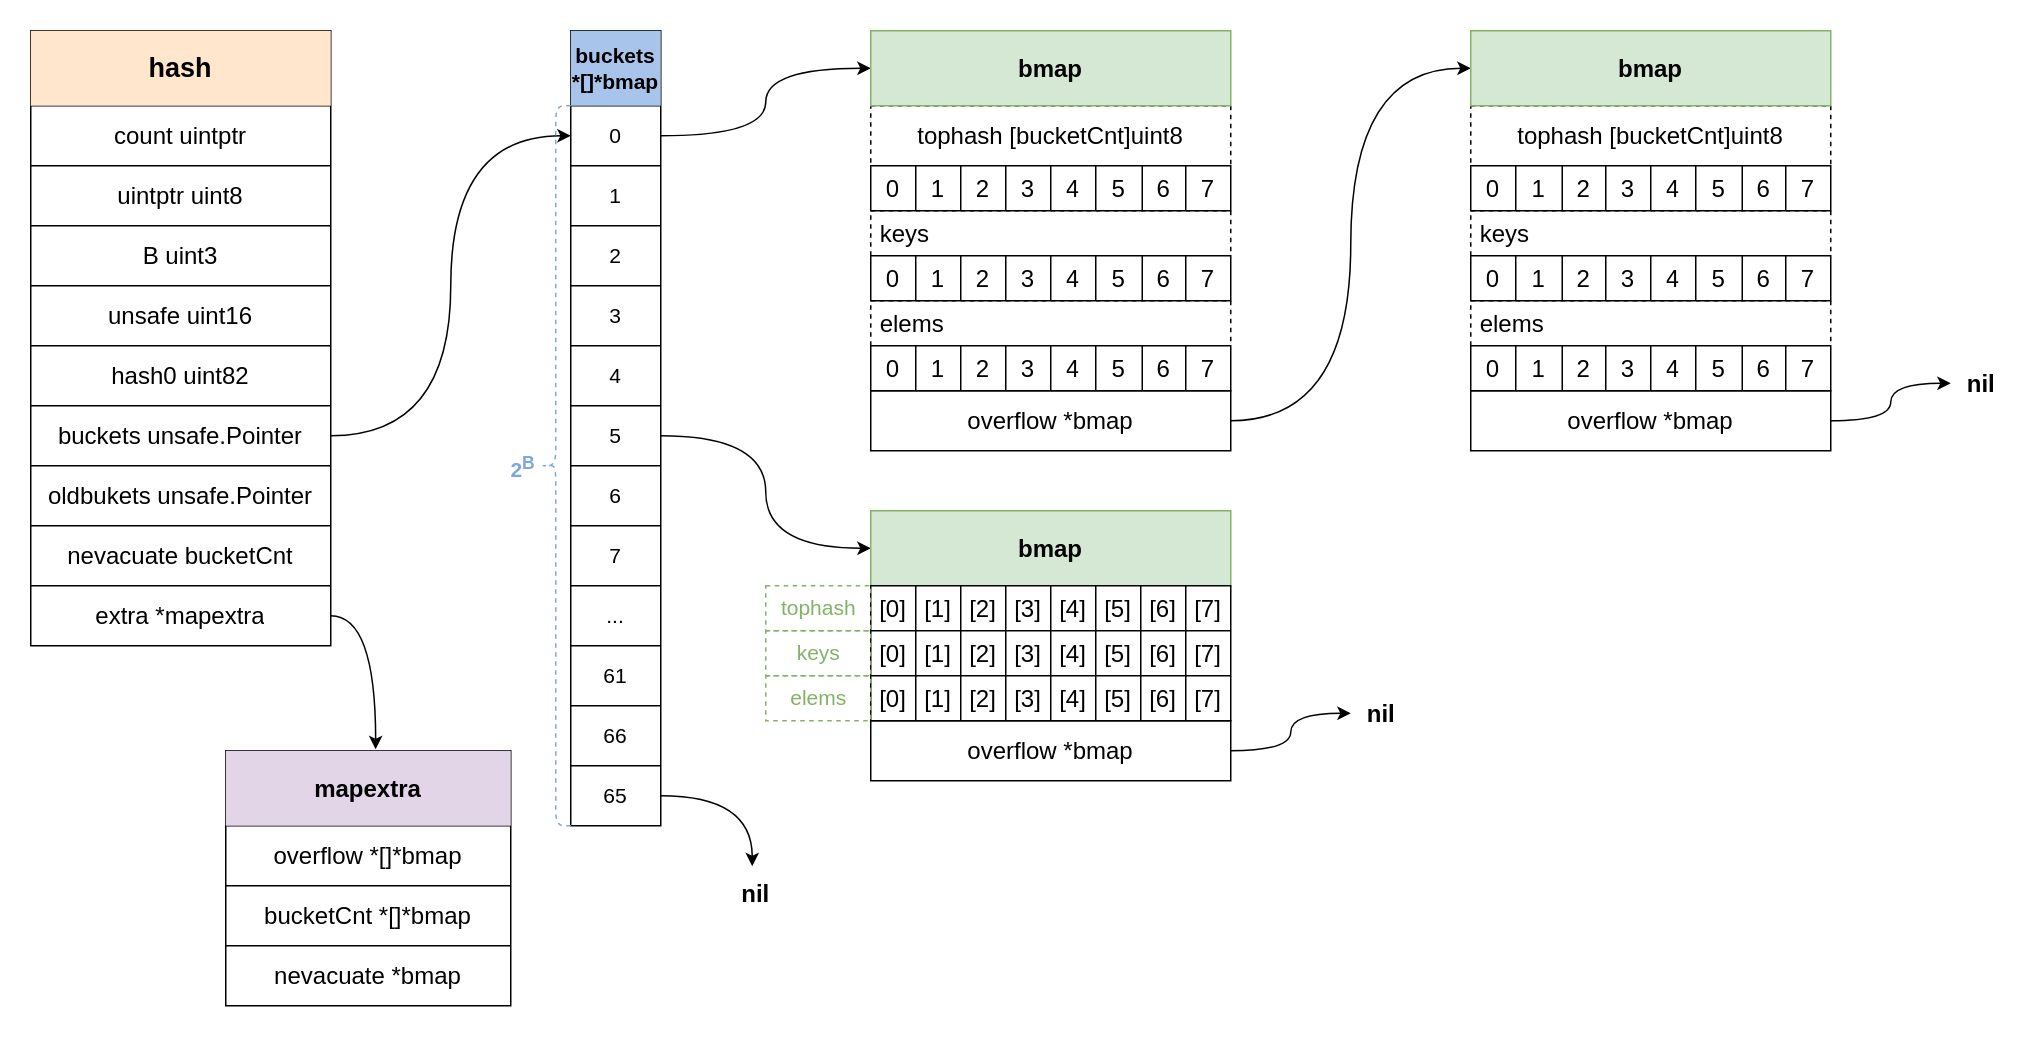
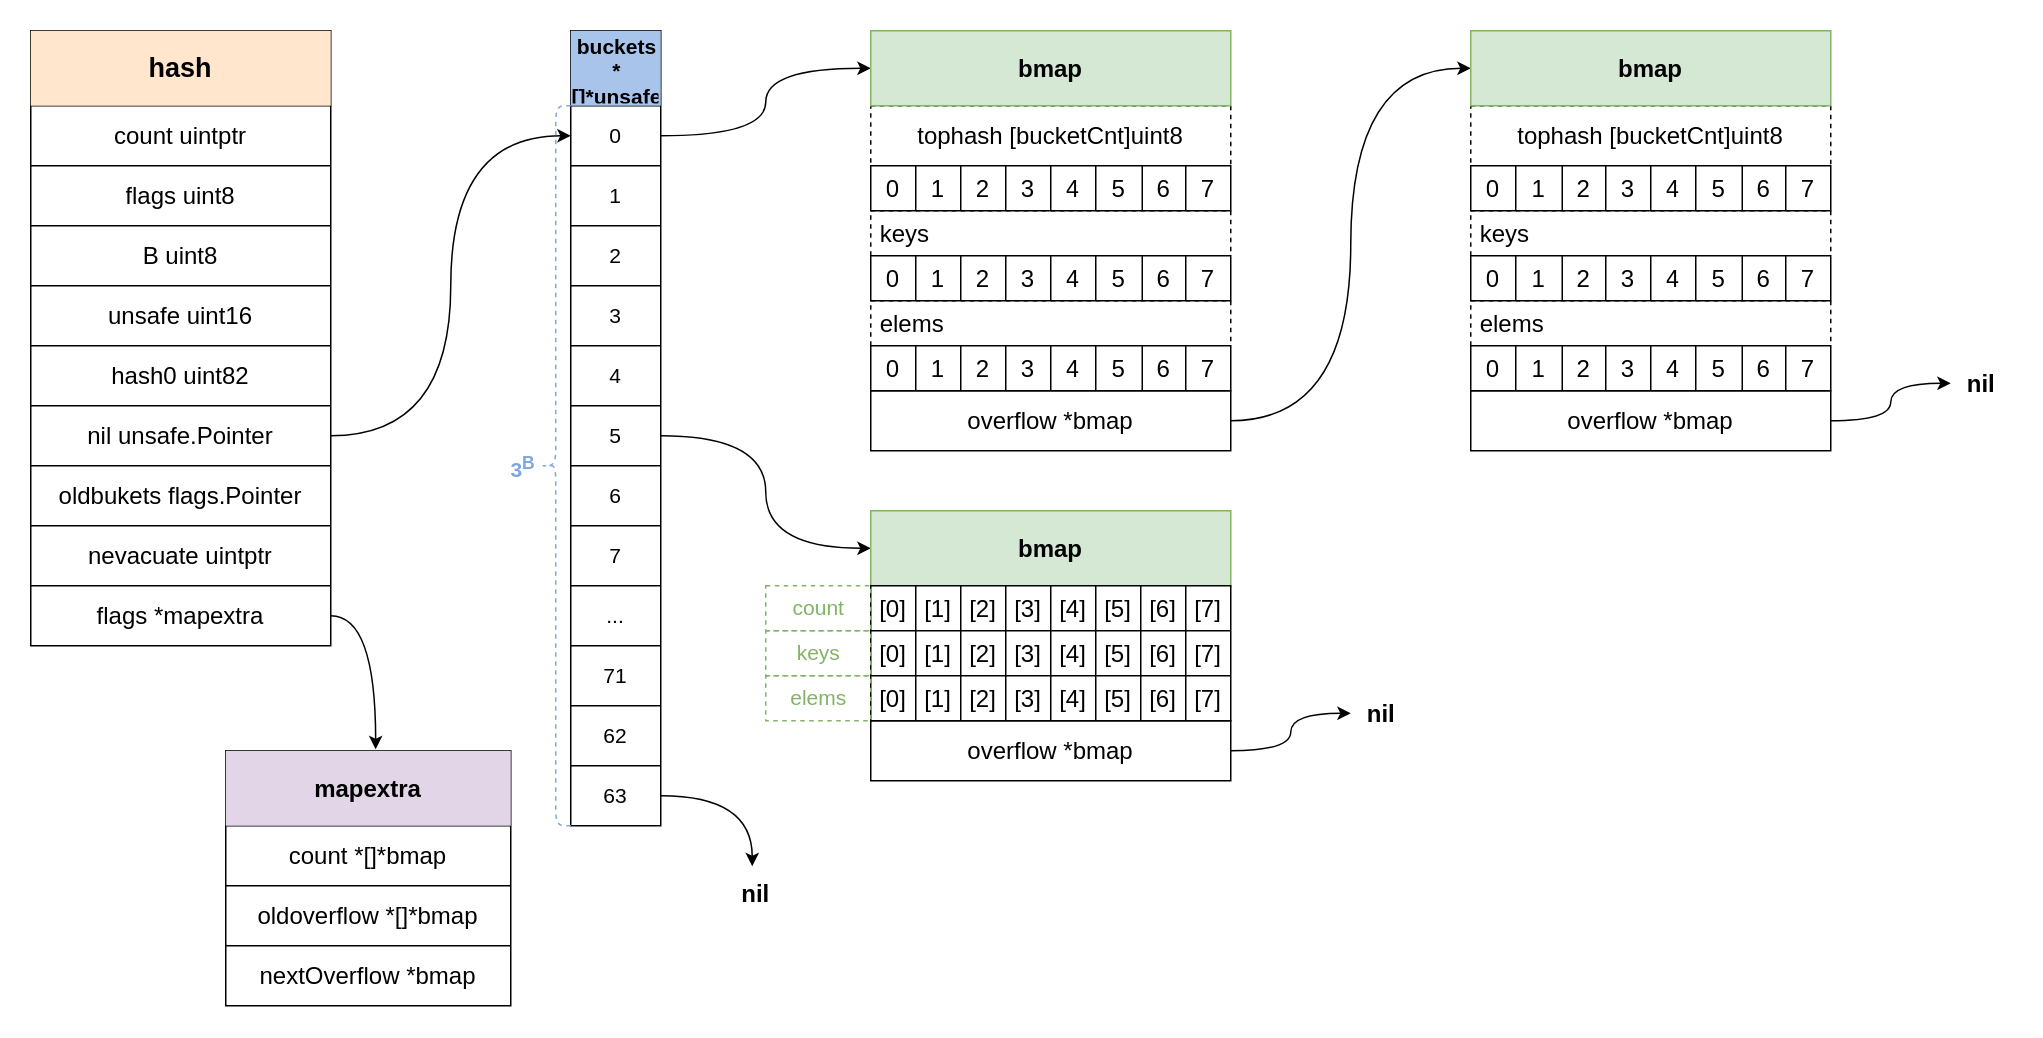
- <mxCell id="25" value="&lt;b style=&quot;&quot;&gt;&lt;font style=&quot;font-size: 14px;&quot;&gt;buckets&lt;/font&gt;&lt;br&gt;&lt;/b&gt;&lt;span style=&quot;font-size: 14px;&quot;&gt;&lt;b style=&quot;font-size: 14px;&quot;&gt;&lt;font style=&quot;font-size: 14px;&quot;&gt;*[]*bmap&lt;/font&gt;&lt;/b&gt;&lt;/span&gt;" style="shape=partialRectangle;html=1;whiteSpace=wrap;connectable=0;overflow=hidden;fillColor=none;top=0;left=0;bottom=0;right=0;pointerEvents=1;labelBackgroundColor=none;labelBorderColor=none;fontSize=14;dashed=1;strokeColor=#A9C4EB;" vertex="1" parent="24"><mxGeometry width="60" height="50" as="geometry"><mxRectangle width="60" height="50" as="alternateBounds" /></mxGeometry></mxCell>
+ <mxCell id="25" value="&lt;b style=&quot;&quot;&gt;&lt;font style=&quot;font-size: 14px;&quot;&gt;buckets&lt;/font&gt;&lt;br&gt;&lt;/b&gt;&lt;span style=&quot;font-size: 14px;&quot;&gt;&lt;b style=&quot;font-size: 14px;&quot;&gt;&lt;font style=&quot;font-size: 14px;&quot;&gt;*[]*unsafe&lt;/font&gt;&lt;/b&gt;&lt;/span&gt;" style="shape=partialRectangle;html=1;whiteSpace=wrap;connectable=0;overflow=hidden;fillColor=none;top=0;left=0;bottom=0;right=0;pointerEvents=1;labelBackgroundColor=none;labelBorderColor=none;fontSize=14;dashed=1;strokeColor=#A9C4EB;" vertex="1" parent="24"><mxGeometry width="60" height="50" as="geometry"><mxRectangle width="60" height="50" as="alternateBounds" /></mxGeometry></mxCell>
- <mxCell id="8" value="uintptr uint8" style="shape=partialRectangle;html=1;whiteSpace=wrap;connectable=0;overflow=hidden;fillColor=none;top=0;left=0;bottom=0;right=0;pointerEvents=1;fontSize=16;labelPosition=center;verticalLabelPosition=middle;align=center;verticalAlign=middle;fontStyle=0;horizontal=1;" vertex="1" parent="7"><mxGeometry width="200" height="40" as="geometry"><mxRectangle width="200" height="40" as="alternateBounds" /></mxGeometry></mxCell>
+ <mxCell id="8" value="flags uint8" style="shape=partialRectangle;html=1;whiteSpace=wrap;connectable=0;overflow=hidden;fillColor=none;top=0;left=0;bottom=0;right=0;pointerEvents=1;fontSize=16;labelPosition=center;verticalLabelPosition=middle;align=center;verticalAlign=middle;fontStyle=0;horizontal=1;" vertex="1" parent="7"><mxGeometry width="200" height="40" as="geometry"><mxRectangle width="200" height="40" as="alternateBounds" /></mxGeometry></mxCell>
- <mxCell id="10" value="B uint3" style="shape=partialRectangle;html=1;whiteSpace=wrap;connectable=0;overflow=hidden;fillColor=none;top=0;left=0;bottom=0;right=0;pointerEvents=1;fontSize=16;labelPosition=center;verticalLabelPosition=middle;align=center;verticalAlign=middle;fontStyle=0;horizontal=1;" vertex="1" parent="9"><mxGeometry width="200" height="40" as="geometry"><mxRectangle width="200" height="40" as="alternateBounds" /></mxGeometry></mxCell>
+ <mxCell id="10" value="B uint8" style="shape=partialRectangle;html=1;whiteSpace=wrap;connectable=0;overflow=hidden;fillColor=none;top=0;left=0;bottom=0;right=0;pointerEvents=1;fontSize=16;labelPosition=center;verticalLabelPosition=middle;align=center;verticalAlign=middle;fontStyle=0;horizontal=1;" vertex="1" parent="9"><mxGeometry width="200" height="40" as="geometry"><mxRectangle width="200" height="40" as="alternateBounds" /></mxGeometry></mxCell>
- <mxCell id="16" value="buckets unsafe.Pointer" style="shape=partialRectangle;html=1;whiteSpace=wrap;connectable=0;overflow=hidden;fillColor=none;top=0;left=0;bottom=0;right=0;pointerEvents=1;fontSize=16;labelPosition=center;verticalLabelPosition=middle;align=center;verticalAlign=middle;fontStyle=0;horizontal=1;" vertex="1" parent="15"><mxGeometry width="200" height="40" as="geometry"><mxRectangle width="200" height="40" as="alternateBounds" /></mxGeometry></mxCell>
+ <mxCell id="16" value="nil unsafe.Pointer" style="shape=partialRectangle;html=1;whiteSpace=wrap;connectable=0;overflow=hidden;fillColor=none;top=0;left=0;bottom=0;right=0;pointerEvents=1;fontSize=16;labelPosition=center;verticalLabelPosition=middle;align=center;verticalAlign=middle;fontStyle=0;horizontal=1;" vertex="1" parent="15"><mxGeometry width="200" height="40" as="geometry"><mxRectangle width="200" height="40" as="alternateBounds" /></mxGeometry></mxCell>
- <mxCell id="51" value="&lt;p style=&quot;line-height: 100%;&quot;&gt;&lt;font style=&quot;font-size: 14px;&quot;&gt;&lt;b style=&quot;&quot;&gt;2&lt;sup style=&quot;&quot;&gt;B&amp;nbsp;&lt;/sup&gt;&lt;/b&gt;&lt;/font&gt;&lt;/p&gt;" style="shape=curlyBracket;whiteSpace=wrap;html=1;rounded=1;labelPosition=left;verticalLabelPosition=middle;align=center;verticalAlign=middle;dashed=1;labelBackgroundColor=none;labelBorderColor=none;fontSize=16;fontColor=#7EA6E0;gradientColor=none;size=0.5;strokeColor=#7EA6E0;" vertex="1" parent="1"><mxGeometry x="360" y="70" width="20" height="480" as="geometry" /></mxCell>
+ <mxCell id="51" value="&lt;p style=&quot;line-height: 100%;&quot;&gt;&lt;font style=&quot;font-size: 14px;&quot;&gt;&lt;b style=&quot;&quot;&gt;3&lt;sup style=&quot;&quot;&gt;B&amp;nbsp;&lt;/sup&gt;&lt;/b&gt;&lt;/font&gt;&lt;/p&gt;" style="shape=curlyBracket;whiteSpace=wrap;html=1;rounded=1;labelPosition=left;verticalLabelPosition=middle;align=center;verticalAlign=middle;dashed=1;labelBackgroundColor=none;labelBorderColor=none;fontSize=16;fontColor=#7EA6E0;gradientColor=none;size=0.5;strokeColor=#7EA6E0;" vertex="1" parent="1"><mxGeometry x="360" y="70" width="20" height="480" as="geometry" /></mxCell>
- <mxCell id="18" value="oldbukets unsafe.Pointer" style="shape=partialRectangle;html=1;whiteSpace=wrap;connectable=0;overflow=hidden;fillColor=none;top=0;left=0;bottom=0;right=0;pointerEvents=1;fontSize=16;labelPosition=center;verticalLabelPosition=middle;align=center;verticalAlign=middle;fontStyle=0;horizontal=1;" vertex="1" parent="17"><mxGeometry width="200" height="40" as="geometry"><mxRectangle width="200" height="40" as="alternateBounds" /></mxGeometry></mxCell>
+ <mxCell id="18" value="oldbukets flags.Pointer" style="shape=partialRectangle;html=1;whiteSpace=wrap;connectable=0;overflow=hidden;fillColor=none;top=0;left=0;bottom=0;right=0;pointerEvents=1;fontSize=16;labelPosition=center;verticalLabelPosition=middle;align=center;verticalAlign=middle;fontStyle=0;horizontal=1;" vertex="1" parent="17"><mxGeometry width="200" height="40" as="geometry"><mxRectangle width="200" height="40" as="alternateBounds" /></mxGeometry></mxCell>
- <mxCell id="20" value="nevacuate bucketCnt" style="shape=partialRectangle;html=1;whiteSpace=wrap;connectable=0;overflow=hidden;fillColor=none;top=0;left=0;bottom=0;right=0;pointerEvents=1;fontSize=16;labelPosition=center;verticalLabelPosition=middle;align=center;verticalAlign=middle;fontStyle=0;horizontal=1;" vertex="1" parent="19"><mxGeometry width="200" height="40" as="geometry"><mxRectangle width="200" height="40" as="alternateBounds" /></mxGeometry></mxCell>
+ <mxCell id="20" value="nevacuate uintptr" style="shape=partialRectangle;html=1;whiteSpace=wrap;connectable=0;overflow=hidden;fillColor=none;top=0;left=0;bottom=0;right=0;pointerEvents=1;fontSize=16;labelPosition=center;verticalLabelPosition=middle;align=center;verticalAlign=middle;fontStyle=0;horizontal=1;" vertex="1" parent="19"><mxGeometry width="200" height="40" as="geometry"><mxRectangle width="200" height="40" as="alternateBounds" /></mxGeometry></mxCell>
- <mxCell id="169" value="&lt;span style=&quot;font-size: 14px;&quot;&gt;tophash&lt;/span&gt;&lt;span style=&quot;font-size: 14px;&quot;&gt;&lt;br&gt;&lt;/span&gt;" style="text;html=1;align=center;verticalAlign=middle;resizable=0;points=[];autosize=1;strokeColor=#82B366;fillColor=none;fontSize=14;dashed=1;spacing=2;fontColor=#82B366;fontStyle=0" vertex="1" parent="1"><mxGeometry x="510" y="390" width="70" height="30" as="geometry" /></mxCell>
+ <mxCell id="169" value="&lt;span style=&quot;font-size: 14px;&quot;&gt;count&lt;/span&gt;&lt;span style=&quot;font-size: 14px;&quot;&gt;&lt;br&gt;&lt;/span&gt;" style="text;html=1;align=center;verticalAlign=middle;resizable=0;points=[];autosize=1;strokeColor=#82B366;fillColor=none;fontSize=14;dashed=1;spacing=2;fontColor=#82B366;fontStyle=0" vertex="1" parent="1"><mxGeometry x="510" y="390" width="70" height="30" as="geometry" /></mxCell>
- <mxCell id="22" value="extra *mapextra" style="shape=partialRectangle;html=1;whiteSpace=wrap;connectable=0;overflow=hidden;fillColor=none;top=0;left=0;bottom=0;right=0;pointerEvents=1;fontSize=16;labelPosition=center;verticalLabelPosition=middle;align=center;verticalAlign=middle;fontStyle=0;horizontal=1;" vertex="1" parent="21"><mxGeometry width="200" height="40" as="geometry"><mxRectangle width="200" height="40" as="alternateBounds" /></mxGeometry></mxCell>
+ <mxCell id="22" value="flags *mapextra" style="shape=partialRectangle;html=1;whiteSpace=wrap;connectable=0;overflow=hidden;fillColor=none;top=0;left=0;bottom=0;right=0;pointerEvents=1;fontSize=16;labelPosition=center;verticalLabelPosition=middle;align=center;verticalAlign=middle;fontStyle=0;horizontal=1;" vertex="1" parent="21"><mxGeometry width="200" height="40" as="geometry"><mxRectangle width="200" height="40" as="alternateBounds" /></mxGeometry></mxCell>
- <mxCell id="45" value="61" style="shape=partialRectangle;html=1;whiteSpace=wrap;connectable=0;overflow=hidden;fillColor=none;top=0;left=0;bottom=0;right=0;pointerEvents=1;labelBackgroundColor=none;labelBorderColor=none;fontSize=14;" vertex="1" parent="44"><mxGeometry width="60" height="40" as="geometry"><mxRectangle width="60" height="40" as="alternateBounds" /></mxGeometry></mxCell>
+ <mxCell id="45" value="71" style="shape=partialRectangle;html=1;whiteSpace=wrap;connectable=0;overflow=hidden;fillColor=none;top=0;left=0;bottom=0;right=0;pointerEvents=1;labelBackgroundColor=none;labelBorderColor=none;fontSize=14;" vertex="1" parent="44"><mxGeometry width="60" height="40" as="geometry"><mxRectangle width="60" height="40" as="alternateBounds" /></mxGeometry></mxCell>
- <mxCell id="47" value="66" style="shape=partialRectangle;html=1;whiteSpace=wrap;connectable=0;overflow=hidden;fillColor=none;top=0;left=0;bottom=0;right=0;pointerEvents=1;labelBackgroundColor=none;labelBorderColor=none;fontSize=14;" vertex="1" parent="46"><mxGeometry width="60" height="40" as="geometry"><mxRectangle width="60" height="40" as="alternateBounds" /></mxGeometry></mxCell>
+ <mxCell id="47" value="62" style="shape=partialRectangle;html=1;whiteSpace=wrap;connectable=0;overflow=hidden;fillColor=none;top=0;left=0;bottom=0;right=0;pointerEvents=1;labelBackgroundColor=none;labelBorderColor=none;fontSize=14;" vertex="1" parent="46"><mxGeometry width="60" height="40" as="geometry"><mxRectangle width="60" height="40" as="alternateBounds" /></mxGeometry></mxCell>
- <mxCell id="49" value="65" style="shape=partialRectangle;html=1;whiteSpace=wrap;connectable=0;overflow=hidden;fillColor=none;top=0;left=0;bottom=0;right=0;pointerEvents=1;labelBackgroundColor=none;labelBorderColor=none;fontSize=14;" vertex="1" parent="48"><mxGeometry width="60" height="40" as="geometry"><mxRectangle width="60" height="40" as="alternateBounds" /></mxGeometry></mxCell>
+ <mxCell id="49" value="63" style="shape=partialRectangle;html=1;whiteSpace=wrap;connectable=0;overflow=hidden;fillColor=none;top=0;left=0;bottom=0;right=0;pointerEvents=1;labelBackgroundColor=none;labelBorderColor=none;fontSize=14;" vertex="1" parent="48"><mxGeometry width="60" height="40" as="geometry"><mxRectangle width="60" height="40" as="alternateBounds" /></mxGeometry></mxCell>
- <mxCell id="60" value="overflow *[]*bmap" style="shape=partialRectangle;html=1;whiteSpace=wrap;connectable=0;overflow=hidden;fillColor=none;top=0;left=0;bottom=0;right=0;pointerEvents=1;shadow=0;labelBackgroundColor=none;labelBorderColor=none;sketch=0;strokeColor=default;fontSize=16;fontColor=default;swimlaneLine=1;strokeWidth=1;fontStyle=0;" vertex="1" parent="59"><mxGeometry width="190" height="40" as="geometry"><mxRectangle width="190" height="40" as="alternateBounds" /></mxGeometry></mxCell>
+ <mxCell id="60" value="count *[]*bmap" style="shape=partialRectangle;html=1;whiteSpace=wrap;connectable=0;overflow=hidden;fillColor=none;top=0;left=0;bottom=0;right=0;pointerEvents=1;shadow=0;labelBackgroundColor=none;labelBorderColor=none;sketch=0;strokeColor=default;fontSize=16;fontColor=default;swimlaneLine=1;strokeWidth=1;fontStyle=0;" vertex="1" parent="59"><mxGeometry width="190" height="40" as="geometry"><mxRectangle width="190" height="40" as="alternateBounds" /></mxGeometry></mxCell>
- <mxCell id="62" value="bucketCnt *[]*bmap" style="shape=partialRectangle;html=1;whiteSpace=wrap;connectable=0;overflow=hidden;fillColor=none;top=0;left=0;bottom=0;right=0;pointerEvents=1;shadow=0;labelBackgroundColor=none;labelBorderColor=none;sketch=0;strokeColor=default;fontSize=16;fontColor=default;swimlaneLine=1;strokeWidth=1;fontStyle=0;" vertex="1" parent="61"><mxGeometry width="190" height="40" as="geometry"><mxRectangle width="190" height="40" as="alternateBounds" /></mxGeometry></mxCell>
+ <mxCell id="62" value="oldoverflow *[]*bmap" style="shape=partialRectangle;html=1;whiteSpace=wrap;connectable=0;overflow=hidden;fillColor=none;top=0;left=0;bottom=0;right=0;pointerEvents=1;shadow=0;labelBackgroundColor=none;labelBorderColor=none;sketch=0;strokeColor=default;fontSize=16;fontColor=default;swimlaneLine=1;strokeWidth=1;fontStyle=0;" vertex="1" parent="61"><mxGeometry width="190" height="40" as="geometry"><mxRectangle width="190" height="40" as="alternateBounds" /></mxGeometry></mxCell>
- <mxCell id="64" value="nevacuate *bmap" style="shape=partialRectangle;html=1;whiteSpace=wrap;connectable=0;overflow=hidden;fillColor=none;top=0;left=0;bottom=0;right=0;pointerEvents=1;shadow=0;labelBackgroundColor=none;labelBorderColor=none;sketch=0;strokeColor=default;fontSize=16;fontColor=default;swimlaneLine=1;strokeWidth=1;fontStyle=0;" vertex="1" parent="63"><mxGeometry width="190" height="40" as="geometry"><mxRectangle width="190" height="40" as="alternateBounds" /></mxGeometry></mxCell>
+ <mxCell id="64" value="nextOverflow *bmap" style="shape=partialRectangle;html=1;whiteSpace=wrap;connectable=0;overflow=hidden;fillColor=none;top=0;left=0;bottom=0;right=0;pointerEvents=1;shadow=0;labelBackgroundColor=none;labelBorderColor=none;sketch=0;strokeColor=default;fontSize=16;fontColor=default;swimlaneLine=1;strokeWidth=1;fontStyle=0;" vertex="1" parent="63"><mxGeometry width="190" height="40" as="geometry"><mxRectangle width="190" height="40" as="alternateBounds" /></mxGeometry></mxCell>
